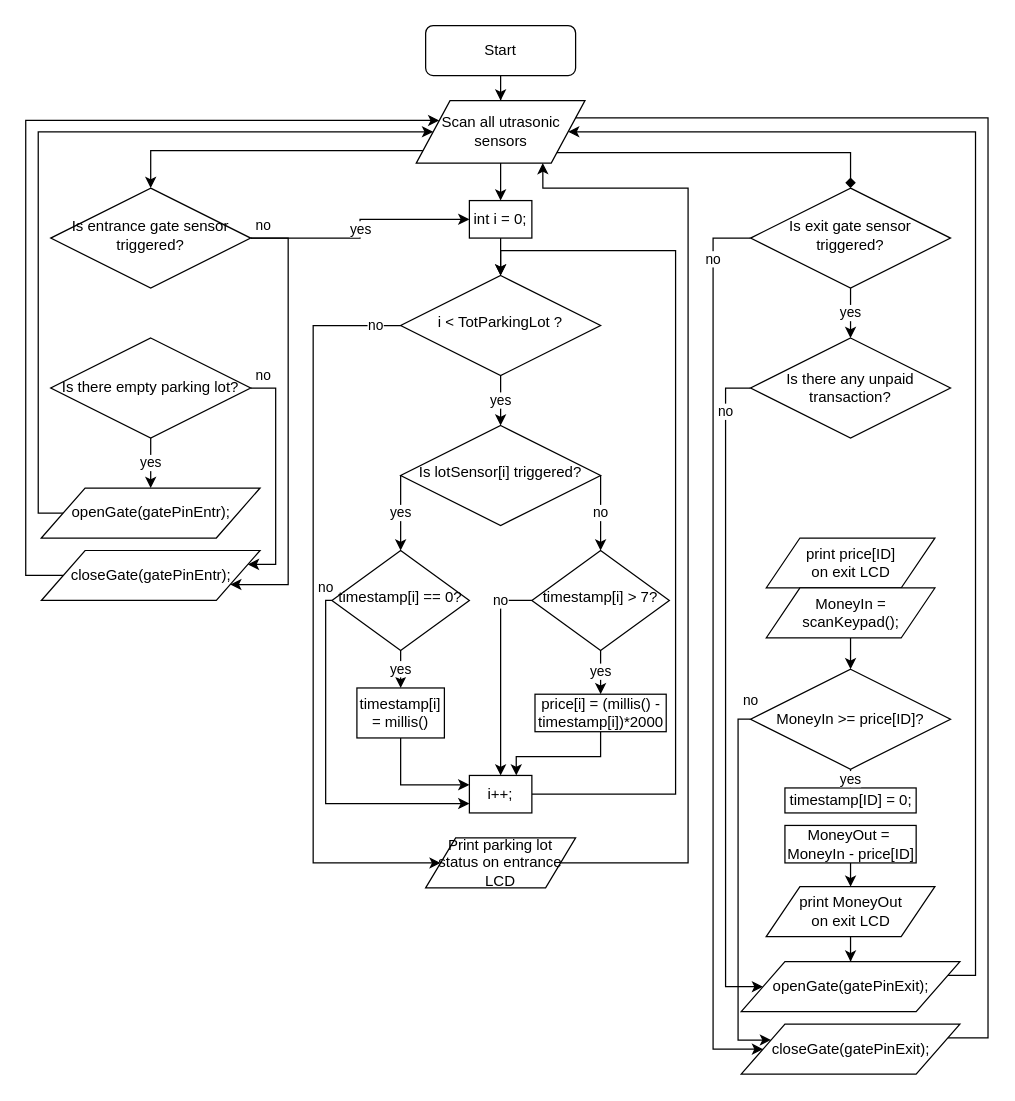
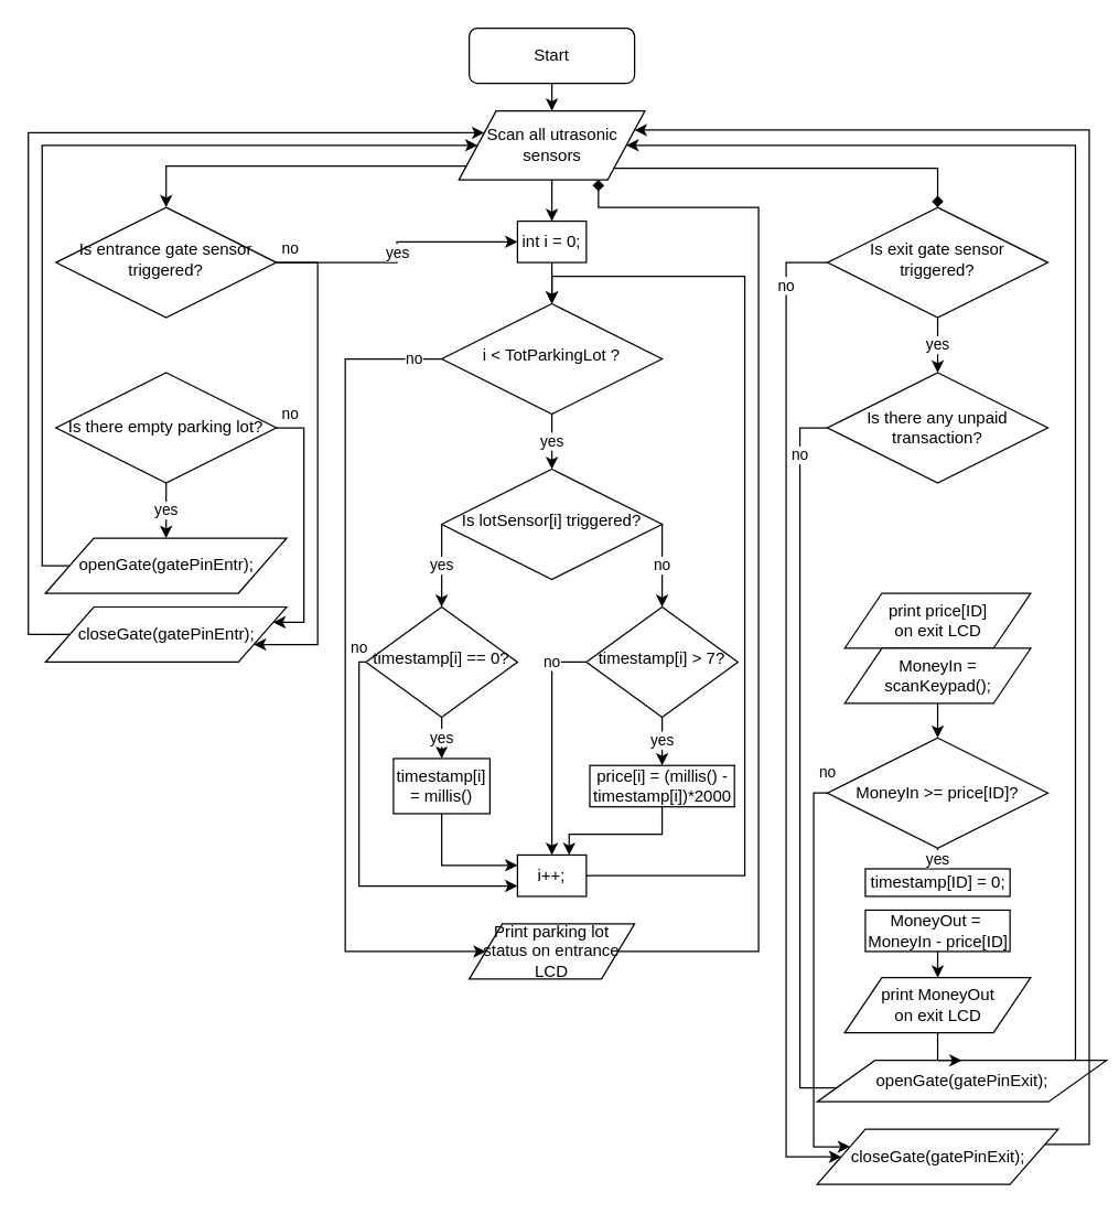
- <mxCell id="28" style="edgeStyle=orthogonalEdgeStyle;rounded=0;orthogonalLoop=1;jettySize=auto;html=1;entryX=1;entryY=0.25;entryDx=0;entryDy=0;endArrow=none;" parent="1" source="29" target="23" edge="1"><mxGeometry relative="1" as="geometry"><Array as="points"><mxPoint x="790" y="830" /><mxPoint x="790" y="94" /></Array></mxGeometry></mxCell>
+ <mxCell id="28" style="edgeStyle=orthogonalEdgeStyle;rounded=0;orthogonalLoop=1;jettySize=auto;html=1;entryX=1;entryY=0.25;entryDx=0;entryDy=0;" parent="1" source="29" target="23" edge="1"><mxGeometry relative="1" as="geometry"><Array as="points"><mxPoint x="790" y="830" /><mxPoint x="790" y="94" /></Array></mxGeometry></mxCell>
- <mxCell id="47" style="edgeStyle=orthogonalEdgeStyle;rounded=0;orthogonalLoop=1;jettySize=auto;html=1;entryX=0.75;entryY=1;entryDx=0;entryDy=0;" parent="1" source="48" target="23" edge="1"><mxGeometry relative="1" as="geometry"><Array as="points"><mxPoint x="550" y="690" /><mxPoint x="550" y="150" /><mxPoint x="434" y="150" /></Array></mxGeometry></mxCell>
+ <mxCell id="47" style="edgeStyle=orthogonalEdgeStyle;rounded=0;orthogonalLoop=1;jettySize=auto;html=1;entryX=0.75;entryY=1;entryDx=0;entryDy=0;endArrow=diamond;" parent="1" source="48" target="23" edge="1"><mxGeometry relative="1" as="geometry"><Array as="points"><mxPoint x="550" y="690" /><mxPoint x="550" y="150" /><mxPoint x="434" y="150" /></Array></mxGeometry></mxCell>
- <mxCell id="27" value="openGate(gatePinExit);" style="shape=parallelogram;perimeter=parallelogramPerimeter;whiteSpace=wrap;html=1;" parent="1" vertex="1"><mxGeometry x="592.5" y="769" width="175" height="40" as="geometry" /></mxCell>
+ <mxCell id="27" value="openGate(gatePinExit);" style="shape=parallelogram;perimeter=parallelogramPerimeter;whiteSpace=wrap;html=1;" parent="1" vertex="1"><mxGeometry x="592.5" y="769" width="210" height="30" as="geometry" /></mxCell>
